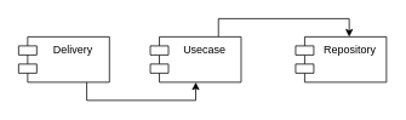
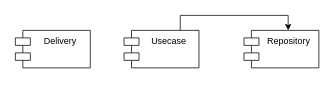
- <mxCell id="4" style="edgeStyle=orthogonalEdgeStyle;rounded=0;orthogonalLoop=1;jettySize=auto;html=1;entryX=0.5;entryY=1;entryDx=0;entryDy=0;" edge="1" parent="1" source="5" target="3"><mxGeometry relative="1" as="geometry"><Array as="points"><mxPoint x="95" y="110" /><mxPoint x="215" y="110" /></Array></mxGeometry></mxCell>
